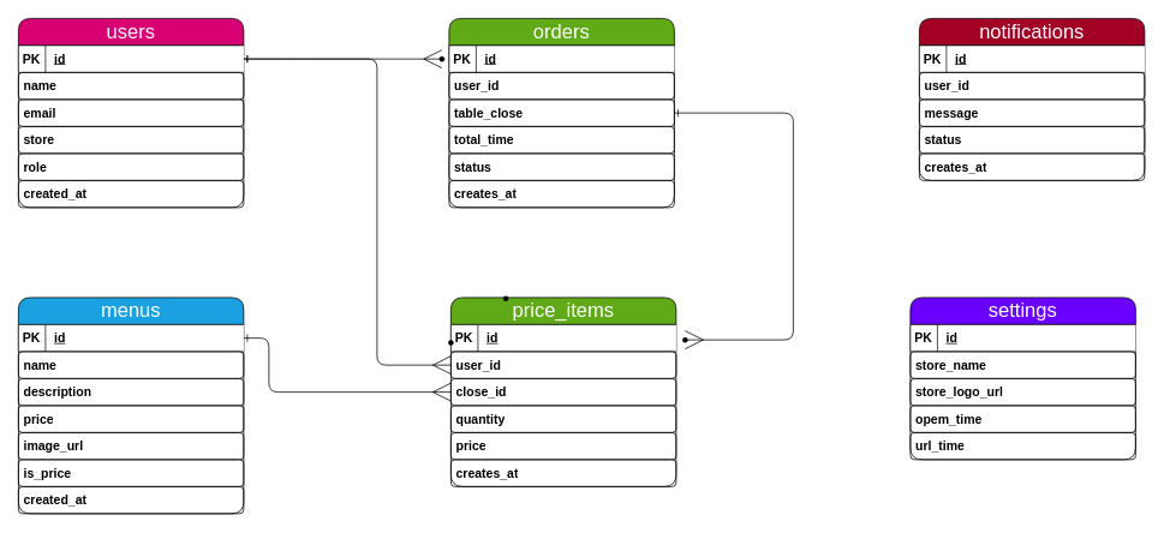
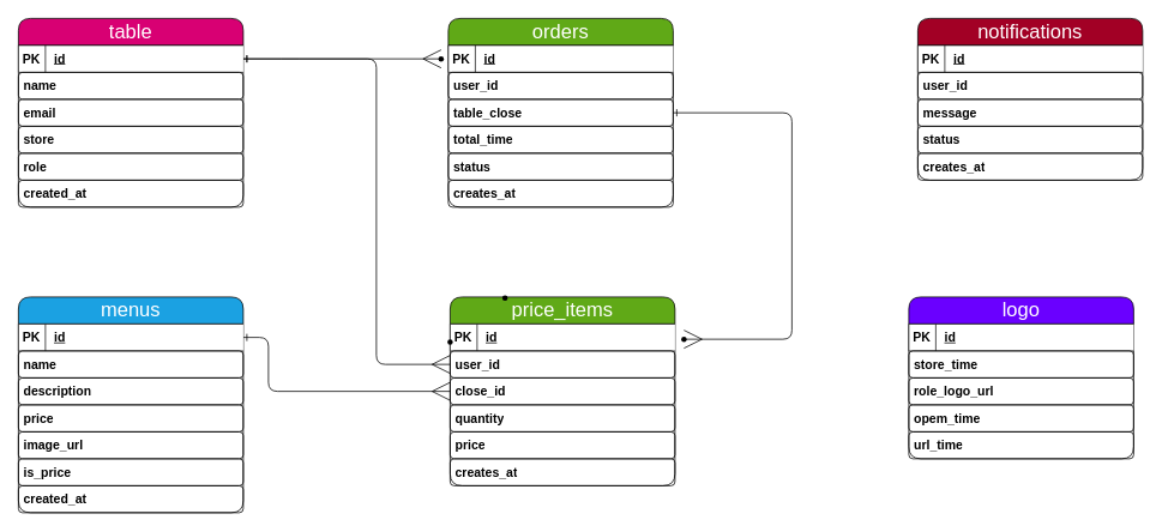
- <mxCell id="4" value="&lt;font color=&quot;#ffffff&quot; style=&quot;font-size: 22px;&quot;&gt;users&lt;/font&gt;" style="swimlane;fontStyle=0;childLayout=stackLayout;horizontal=1;startSize=30;horizontalStack=0;resizeParent=1;resizeParentMax=0;resizeLast=0;collapsible=1;marginBottom=0;whiteSpace=wrap;html=1;fillColor=#d80073;fontColor=#000000;strokeColor=#000000;fontSize=14;rounded=1;" parent="1" vertex="1"><mxGeometry x="20" y="20" width="250" height="210" as="geometry"><mxRectangle x="200" y="290" width="70" height="30" as="alternateBounds" /></mxGeometry></mxCell>
+ <mxCell id="4" value="&lt;font color=&quot;#ffffff&quot; style=&quot;font-size: 22px;&quot;&gt;table&lt;/font&gt;" style="swimlane;fontStyle=0;childLayout=stackLayout;horizontal=1;startSize=30;horizontalStack=0;resizeParent=1;resizeParentMax=0;resizeLast=0;collapsible=1;marginBottom=0;whiteSpace=wrap;html=1;fillColor=#d80073;fontColor=#000000;strokeColor=#000000;fontSize=14;rounded=1;" parent="1" vertex="1"><mxGeometry x="20" y="20" width="250" height="210" as="geometry"><mxRectangle x="200" y="290" width="70" height="30" as="alternateBounds" /></mxGeometry></mxCell>
- <mxCell id="41" value="&lt;font color=&quot;#ffffff&quot; style=&quot;font-size: 22px;&quot;&gt;settings&lt;/font&gt;" style="swimlane;fontStyle=0;childLayout=stackLayout;horizontal=1;startSize=30;horizontalStack=0;resizeParent=1;resizeParentMax=0;resizeLast=0;collapsible=1;marginBottom=0;whiteSpace=wrap;html=1;fontSize=14;fillColor=#6a00ff;fontColor=#000000;strokeColor=#000000;rounded=1;" vertex="1" parent="1"><mxGeometry x="1010" y="330" width="250" height="180" as="geometry"><mxRectangle x="200" y="290" width="70" height="30" as="alternateBounds" /></mxGeometry></mxCell>
+ <mxCell id="41" value="&lt;font color=&quot;#ffffff&quot; style=&quot;font-size: 22px;&quot;&gt;logo&lt;/font&gt;" style="swimlane;fontStyle=0;childLayout=stackLayout;horizontal=1;startSize=30;horizontalStack=0;resizeParent=1;resizeParentMax=0;resizeLast=0;collapsible=1;marginBottom=0;whiteSpace=wrap;html=1;fontSize=14;fillColor=#6a00ff;fontColor=#000000;strokeColor=#000000;rounded=1;" vertex="1" parent="1"><mxGeometry x="1010" y="330" width="250" height="180" as="geometry"><mxRectangle x="200" y="290" width="70" height="30" as="alternateBounds" /></mxGeometry></mxCell>
- <mxCell id="43" value="store_name" style="text;strokeColor=#000000;fillColor=none;align=left;verticalAlign=middle;spacingLeft=4;spacingRight=4;overflow=hidden;points=[[0,0.5],[1,0.5]];portConstraint=eastwest;rotatable=0;whiteSpace=wrap;html=1;fontSize=14;rounded=1;fontColor=#000000;fontStyle=1" vertex="1" parent="41"><mxGeometry y="60" width="250" height="30" as="geometry" /></mxCell>
+ <mxCell id="43" value="store_time" style="text;strokeColor=#000000;fillColor=none;align=left;verticalAlign=middle;spacingLeft=4;spacingRight=4;overflow=hidden;points=[[0,0.5],[1,0.5]];portConstraint=eastwest;rotatable=0;whiteSpace=wrap;html=1;fontSize=14;rounded=1;fontColor=#000000;fontStyle=1" vertex="1" parent="41"><mxGeometry y="60" width="250" height="30" as="geometry" /></mxCell>
- <mxCell id="44" value="store_logo_url" style="text;strokeColor=#000000;fillColor=none;align=left;verticalAlign=middle;spacingLeft=4;spacingRight=4;overflow=hidden;points=[[0,0.5],[1,0.5]];portConstraint=eastwest;rotatable=0;whiteSpace=wrap;html=1;fontSize=14;rounded=1;fontColor=#000000;fontStyle=1" vertex="1" parent="41"><mxGeometry y="90" width="250" height="30" as="geometry" /></mxCell>
+ <mxCell id="44" value="role_logo_url" style="text;strokeColor=#000000;fillColor=none;align=left;verticalAlign=middle;spacingLeft=4;spacingRight=4;overflow=hidden;points=[[0,0.5],[1,0.5]];portConstraint=eastwest;rotatable=0;whiteSpace=wrap;html=1;fontSize=14;rounded=1;fontColor=#000000;fontStyle=1" vertex="1" parent="41"><mxGeometry y="90" width="250" height="30" as="geometry" /></mxCell>
